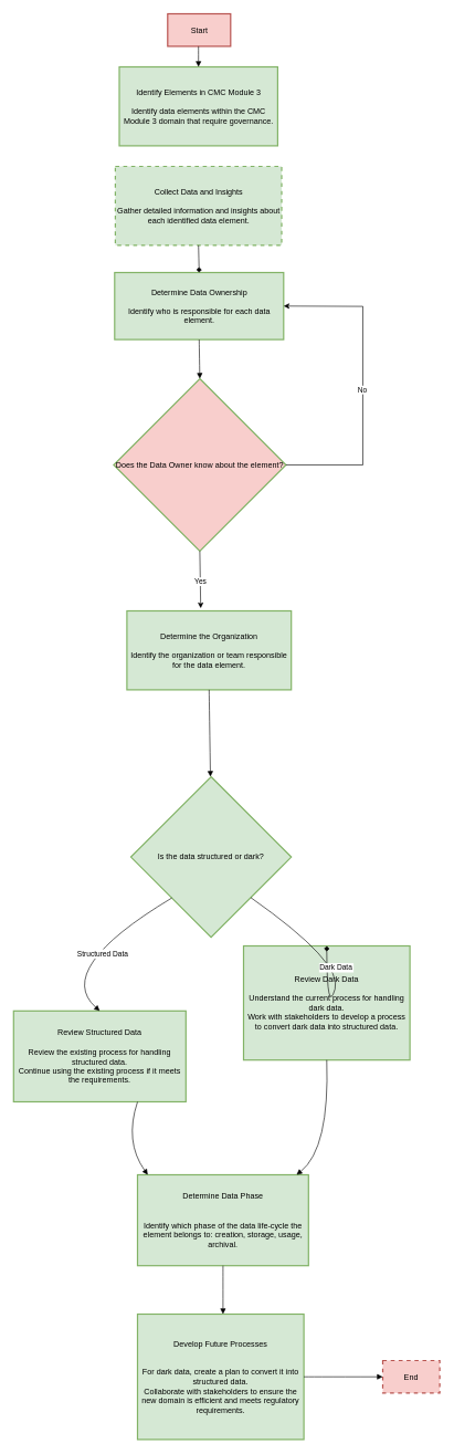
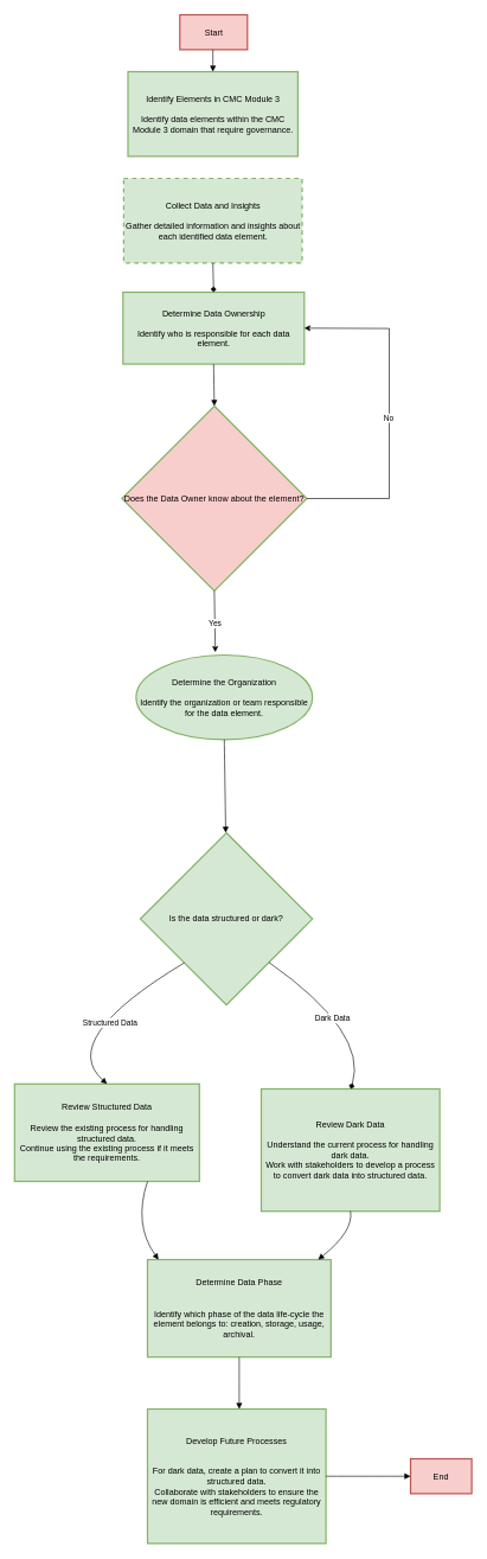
- <mxCell id="7" value="Determine the Organization&#10;&#10;Identify the organization or team responsible for the data element." style="whiteSpace=wrap;strokeWidth=2;fillColor=#d5e8d4;strokeColor=#82b366;" parent="1" vertex="1"><mxGeometry x="191" y="920" width="248" height="119" as="geometry" /></mxCell>
+ <mxCell id="7" value="Determine the Organization&#10;&#10;Identify the organization or team responsible for the data element." style="ellipse;whiteSpace=wrap;strokeWidth=2;fillColor=#d5e8d4;strokeColor=#82b366;" parent="1" vertex="1"><mxGeometry x="191" y="920" width="248" height="119" as="geometry" /></mxCell>
- <mxCell id="10" value="Review Dark Data&#10;&#10;Understand the current process for handling dark data.&#10;Work with stakeholders to develop a process to convert dark data into structured data." style="whiteSpace=wrap;strokeWidth=2;fillColor=#d5e8d4;strokeColor=#82b366;" parent="1" vertex="1"><mxGeometry x="367" y="1425" width="251" height="172" as="geometry" /></mxCell>
+ <mxCell id="10" value="Review Dark Data&#10;&#10;Understand the current process for handling dark data.&#10;Work with stakeholders to develop a process to convert dark data into structured data." style="whiteSpace=wrap;strokeWidth=2;fillColor=#d5e8d4;strokeColor=#82b366;" parent="1" vertex="1"><mxGeometry x="367" y="1530" width="251" height="172" as="geometry" /></mxCell>
- <mxCell id="13" value="End" style="whiteSpace=wrap;strokeWidth=2;fillColor=#f8cecc;strokeColor=#b85450;dashed=1;" parent="1" vertex="1"><mxGeometry x="577" y="2050" width="86" height="49" as="geometry" /></mxCell>
+ <mxCell id="13" value="End" style="whiteSpace=wrap;strokeWidth=2;fillColor=#f8cecc;strokeColor=#b85450;" parent="1" vertex="1"><mxGeometry x="577" y="2050" width="86" height="49" as="geometry" /></mxCell>
